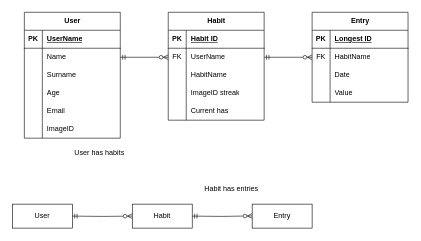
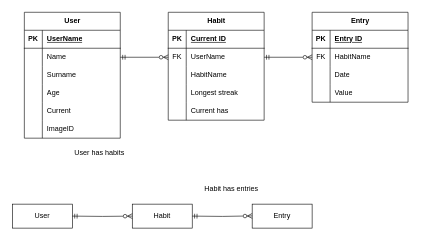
- <mxCell id="24" value="&lt;span style=&quot;text-align: center; text-wrap: nowrap;&quot;&gt;Habit ID&lt;/span&gt;" style="shape=partialRectangle;connectable=0;fillColor=none;top=0;left=0;bottom=0;right=0;align=left;spacingLeft=6;fontStyle=5;overflow=hidden;whiteSpace=wrap;html=1;labelBackgroundColor=none;" parent="22" vertex="1"><mxGeometry x="30" width="130" height="30" as="geometry"><mxRectangle width="130" height="30" as="alternateBounds" /></mxGeometry></mxCell>
+ <mxCell id="24" value="&lt;span style=&quot;text-align: center; text-wrap: nowrap;&quot;&gt;Current ID&lt;/span&gt;" style="shape=partialRectangle;connectable=0;fillColor=none;top=0;left=0;bottom=0;right=0;align=left;spacingLeft=6;fontStyle=5;overflow=hidden;whiteSpace=wrap;html=1;labelBackgroundColor=none;" parent="22" vertex="1"><mxGeometry x="30" width="130" height="30" as="geometry"><mxRectangle width="130" height="30" as="alternateBounds" /></mxGeometry></mxCell>
- <mxCell id="41" value="Longest ID" style="shape=partialRectangle;connectable=0;fillColor=none;top=0;left=0;bottom=0;right=0;align=left;spacingLeft=6;fontStyle=5;overflow=hidden;whiteSpace=wrap;html=1;labelBackgroundColor=none;" parent="39" vertex="1"><mxGeometry x="30" width="130" height="30" as="geometry"><mxRectangle width="130" height="30" as="alternateBounds" /></mxGeometry></mxCell>
+ <mxCell id="41" value="Entry ID" style="shape=partialRectangle;connectable=0;fillColor=none;top=0;left=0;bottom=0;right=0;align=left;spacingLeft=6;fontStyle=5;overflow=hidden;whiteSpace=wrap;html=1;labelBackgroundColor=none;" parent="39" vertex="1"><mxGeometry x="30" width="130" height="30" as="geometry"><mxRectangle width="130" height="30" as="alternateBounds" /></mxGeometry></mxCell>
- <mxCell id="33" value="ImageID streak" style="shape=partialRectangle;connectable=0;fillColor=none;top=0;left=0;bottom=0;right=0;align=left;spacingLeft=6;overflow=hidden;whiteSpace=wrap;html=1;labelBackgroundColor=none;" parent="31" vertex="1"><mxGeometry x="30" width="130" height="30" as="geometry"><mxRectangle width="130" height="30" as="alternateBounds" /></mxGeometry></mxCell>
+ <mxCell id="33" value="Longest streak" style="shape=partialRectangle;connectable=0;fillColor=none;top=0;left=0;bottom=0;right=0;align=left;spacingLeft=6;overflow=hidden;whiteSpace=wrap;html=1;labelBackgroundColor=none;" parent="31" vertex="1"><mxGeometry x="30" width="130" height="30" as="geometry"><mxRectangle width="130" height="30" as="alternateBounds" /></mxGeometry></mxCell>
- <mxCell id="17" value="Email" style="shape=partialRectangle;connectable=0;fillColor=none;top=0;left=0;bottom=0;right=0;align=left;spacingLeft=6;overflow=hidden;whiteSpace=wrap;html=1;labelBackgroundColor=none;" parent="15" vertex="1"><mxGeometry x="30" width="130" height="30" as="geometry"><mxRectangle width="130" height="30" as="alternateBounds" /></mxGeometry></mxCell>
+ <mxCell id="17" value="Current" style="shape=partialRectangle;connectable=0;fillColor=none;top=0;left=0;bottom=0;right=0;align=left;spacingLeft=6;overflow=hidden;whiteSpace=wrap;html=1;labelBackgroundColor=none;" parent="15" vertex="1"><mxGeometry x="30" width="130" height="30" as="geometry"><mxRectangle width="130" height="30" as="alternateBounds" /></mxGeometry></mxCell>
